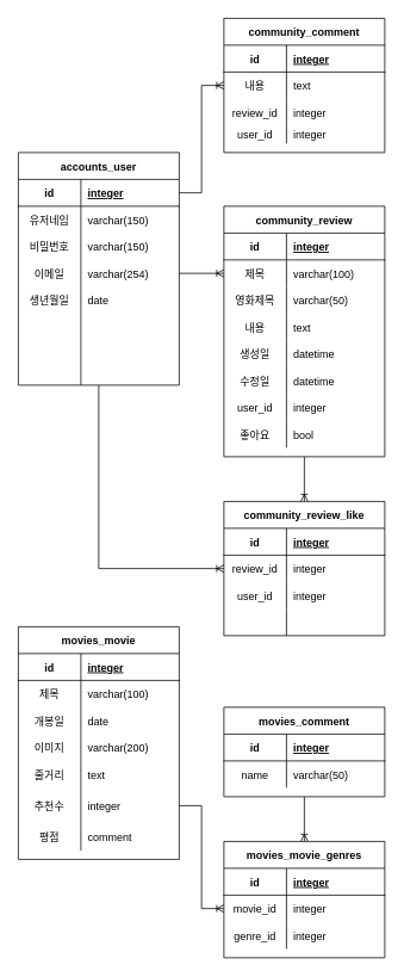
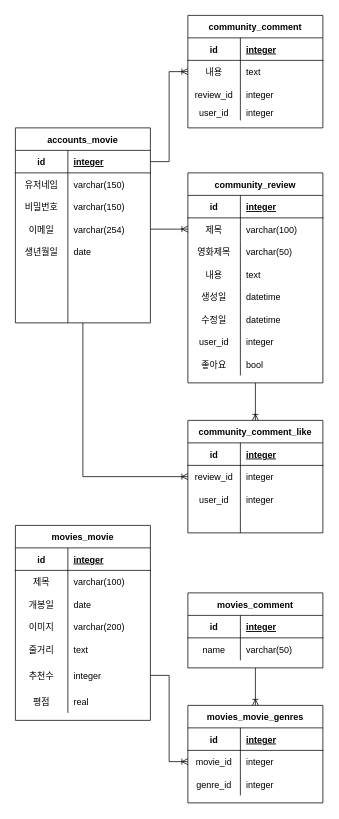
- <mxCell id="43" value="accounts_user" style="shape=table;startSize=30;container=1;collapsible=1;childLayout=tableLayout;fixedRows=1;rowLines=0;fontStyle=1;align=center;resizeLast=1;" parent="1" vertex="1"><mxGeometry x="20" y="170" width="180" height="260" as="geometry" /></mxCell>
+ <mxCell id="43" value="accounts_movie" style="shape=table;startSize=30;container=1;collapsible=1;childLayout=tableLayout;fixedRows=1;rowLines=0;fontStyle=1;align=center;resizeLast=1;" parent="1" vertex="1"><mxGeometry x="20" y="170" width="180" height="260" as="geometry" /></mxCell>
- <mxCell id="110" value="community_review_like" style="shape=table;startSize=30;container=1;collapsible=1;childLayout=tableLayout;fixedRows=1;rowLines=0;fontStyle=1;align=center;resizeLast=1;" vertex="1" parent="1"><mxGeometry x="250" y="560" width="180" height="150" as="geometry" /></mxCell>
+ <mxCell id="110" value="community_comment_like" style="shape=table;startSize=30;container=1;collapsible=1;childLayout=tableLayout;fixedRows=1;rowLines=0;fontStyle=1;align=center;resizeLast=1;" vertex="1" parent="1"><mxGeometry x="250" y="560" width="180" height="150" as="geometry" /></mxCell>
- <mxCell id="31" value="comment" style="shape=partialRectangle;connectable=0;fillColor=none;top=0;left=0;bottom=0;right=0;align=left;spacingLeft=6;overflow=hidden;" parent="29" vertex="1"><mxGeometry x="70" width="110" height="30" as="geometry"><mxRectangle width="110" height="30" as="alternateBounds" /></mxGeometry></mxCell>
+ <mxCell id="31" value="real" style="shape=partialRectangle;connectable=0;fillColor=none;top=0;left=0;bottom=0;right=0;align=left;spacingLeft=6;overflow=hidden;" parent="29" vertex="1"><mxGeometry x="70" width="110" height="30" as="geometry"><mxRectangle width="110" height="30" as="alternateBounds" /></mxGeometry></mxCell>
